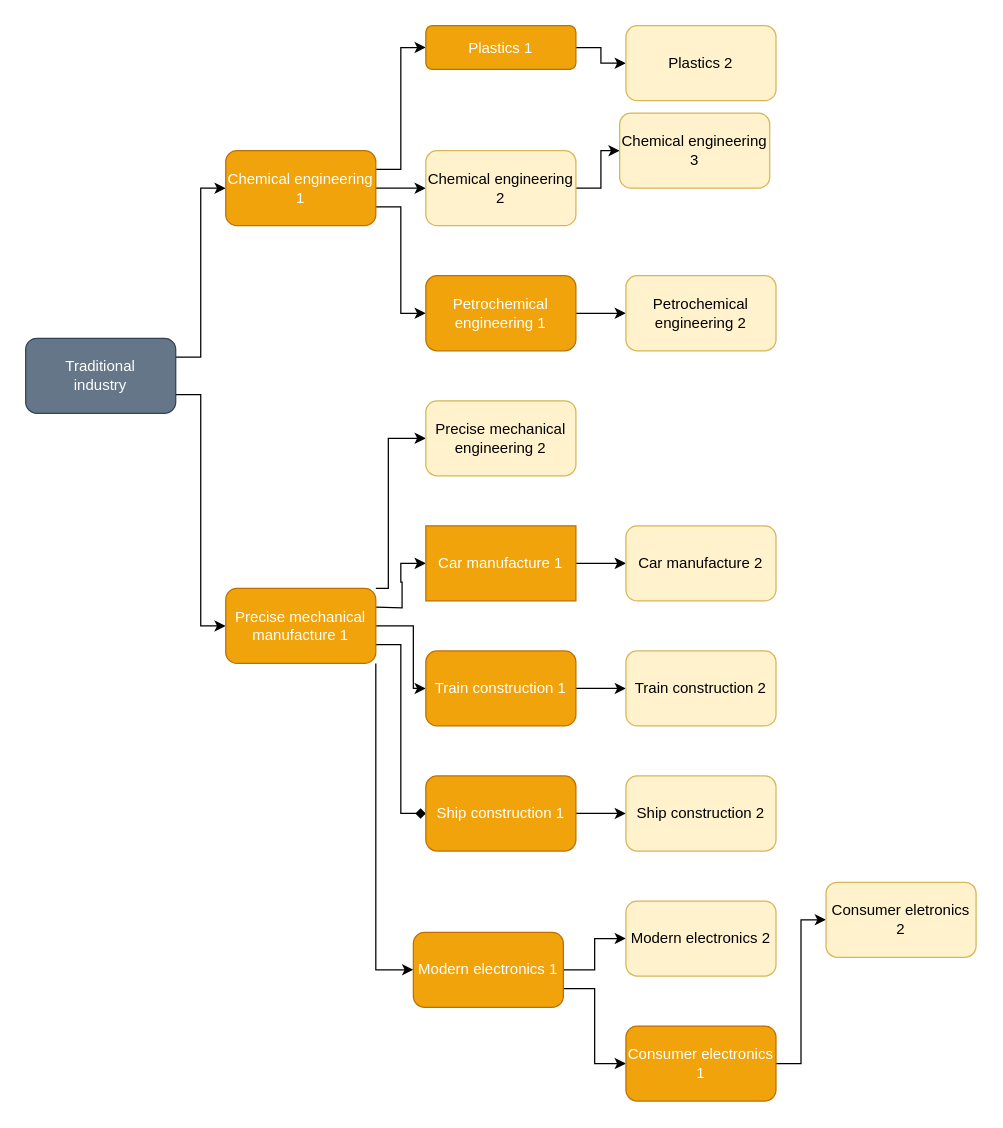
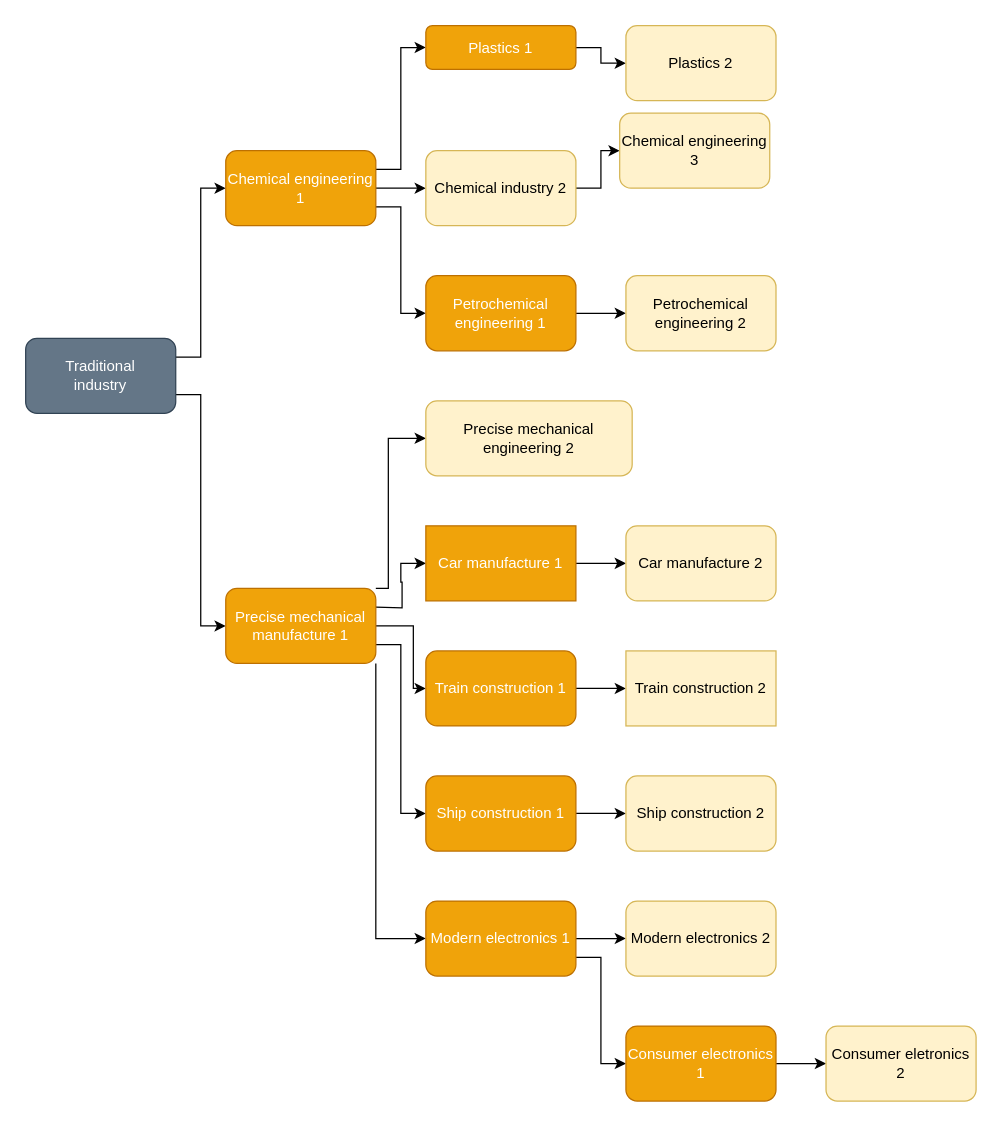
- <mxCell id="10" value="Chemical engineering 2" style="rounded=1;whiteSpace=wrap;html=1;fillColor=#fff2cc;strokeColor=#d6b656;" parent="1" vertex="1"><mxGeometry x="340" y="120" width="120" height="60" as="geometry" /></mxCell>
+ <mxCell id="10" value="Chemical industry 2" style="rounded=1;whiteSpace=wrap;html=1;fillColor=#fff2cc;strokeColor=#d6b656;" parent="1" vertex="1"><mxGeometry x="340" y="120" width="120" height="60" as="geometry" /></mxCell>
- <mxCell id="24" value="Precise mechanical engineering 2" style="rounded=1;whiteSpace=wrap;html=1;fillColor=#fff2cc;strokeColor=#d6b656;" parent="1" vertex="1"><mxGeometry x="340" y="320" width="120" height="60" as="geometry" /></mxCell>
+ <mxCell id="24" value="Precise mechanical engineering 2" style="rounded=1;whiteSpace=wrap;html=1;fillColor=#fff2cc;strokeColor=#d6b656;" parent="1" vertex="1"><mxGeometry x="340" y="320" width="165" height="60" as="geometry" /></mxCell>
- <mxCell id="30" value="Train construction 2" style="rounded=1;whiteSpace=wrap;html=1;fillColor=#fff2cc;strokeColor=#d6b656;" parent="1" vertex="1"><mxGeometry x="500" y="520" width="120" height="60" as="geometry" /></mxCell>
+ <mxCell id="30" value="Train construction 2" style="whiteSpace=wrap;html=1;fillColor=#fff2cc;strokeColor=#d6b656;rounded=0;" parent="1" vertex="1"><mxGeometry x="500" y="520" width="120" height="60" as="geometry" /></mxCell>
- <mxCell id="21" style="edgeStyle=orthogonalEdgeStyle;rounded=0;orthogonalLoop=1;jettySize=auto;html=1;exitX=1;exitY=0.75;exitDx=0;exitDy=0;entryX=0;entryY=0.5;entryDx=0;entryDy=0;endArrow=diamond;" parent="1" source="23" target="32" edge="1"><mxGeometry relative="1" as="geometry" /></mxCell>
+ <mxCell id="21" style="edgeStyle=orthogonalEdgeStyle;rounded=0;orthogonalLoop=1;jettySize=auto;html=1;exitX=1;exitY=0.75;exitDx=0;exitDy=0;entryX=0;entryY=0.5;entryDx=0;entryDy=0;" parent="1" source="23" target="32" edge="1"><mxGeometry relative="1" as="geometry" /></mxCell>
- <mxCell id="40" value="Consumer eletronics 2" style="rounded=1;whiteSpace=wrap;html=1;fillColor=#fff2cc;strokeColor=#d6b656;" parent="1" vertex="1"><mxGeometry x="660" y="705" width="120" height="60" as="geometry" /></mxCell>
+ <mxCell id="40" value="Consumer eletronics 2" style="rounded=1;whiteSpace=wrap;html=1;fillColor=#fff2cc;strokeColor=#d6b656;" parent="1" vertex="1"><mxGeometry x="660" y="820" width="120" height="60" as="geometry" /></mxCell>
- <mxCell id="36" value="Modern electronics 1" style="rounded=1;whiteSpace=wrap;html=1;fillColor=#f0a30a;strokeColor=#BD7000;fontColor=#ffffff;" parent="1" vertex="1"><mxGeometry x="330" y="745" width="120" height="60" as="geometry" /></mxCell>
+ <mxCell id="36" value="Modern electronics 1" style="rounded=1;whiteSpace=wrap;html=1;fillColor=#f0a30a;strokeColor=#BD7000;fontColor=#ffffff;" parent="1" vertex="1"><mxGeometry x="340" y="720" width="120" height="60" as="geometry" /></mxCell>
